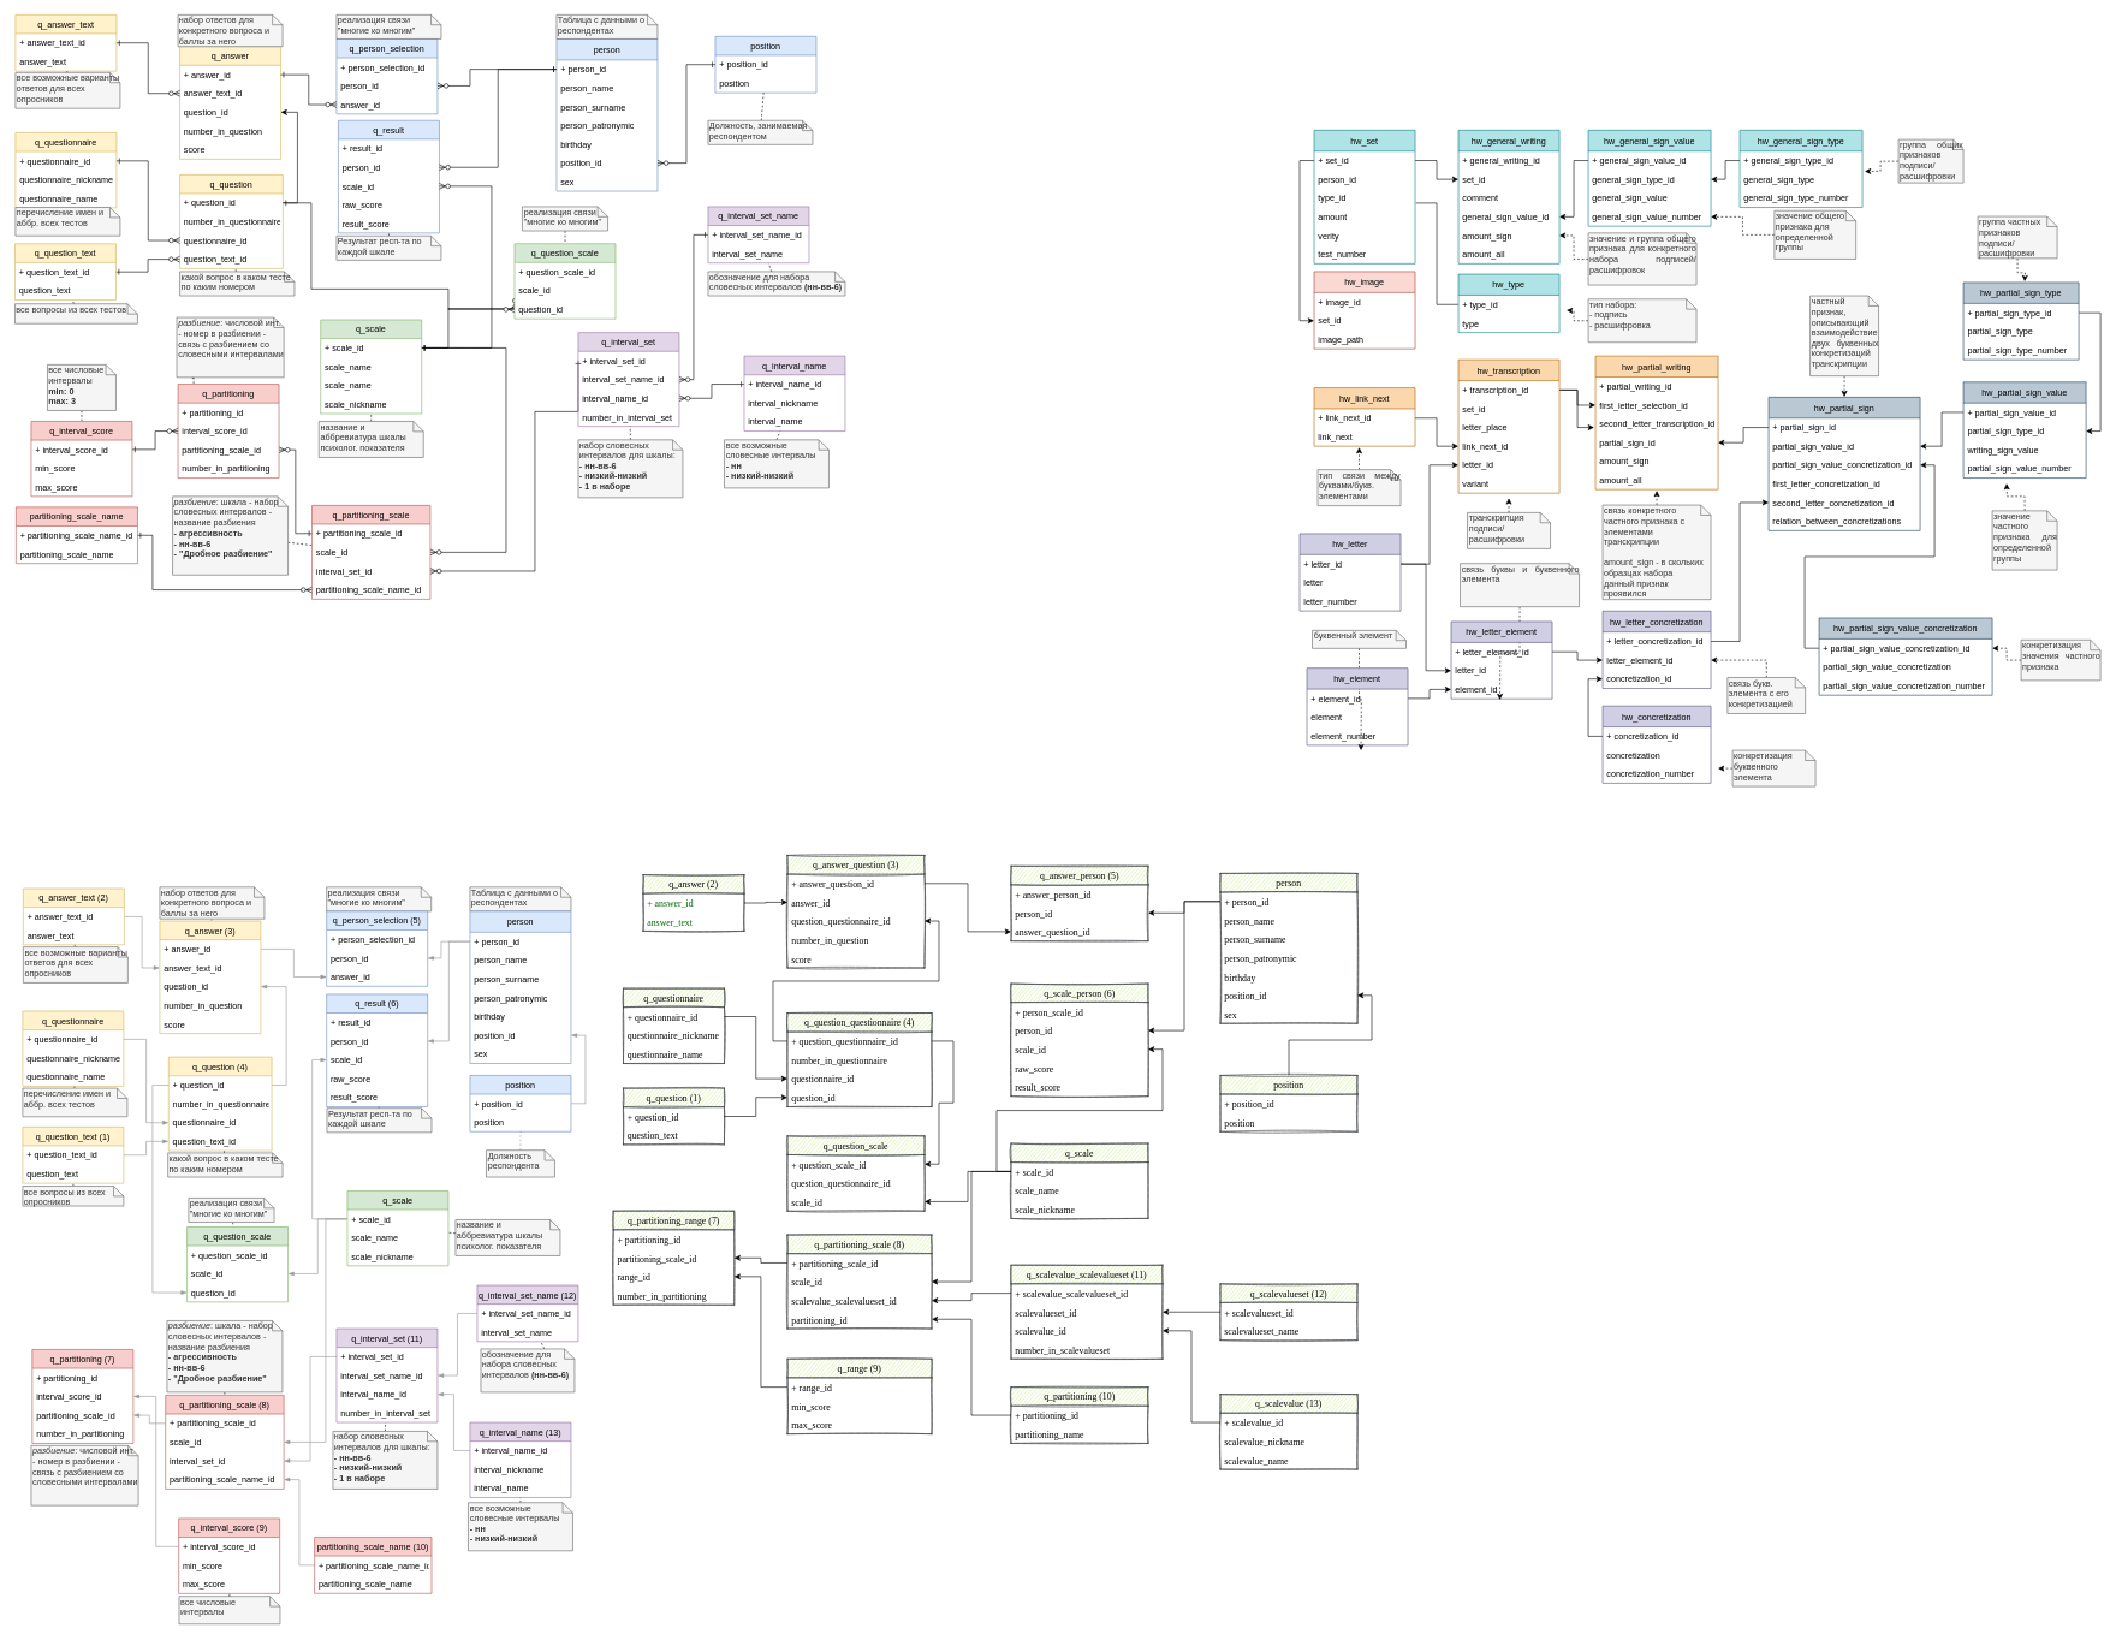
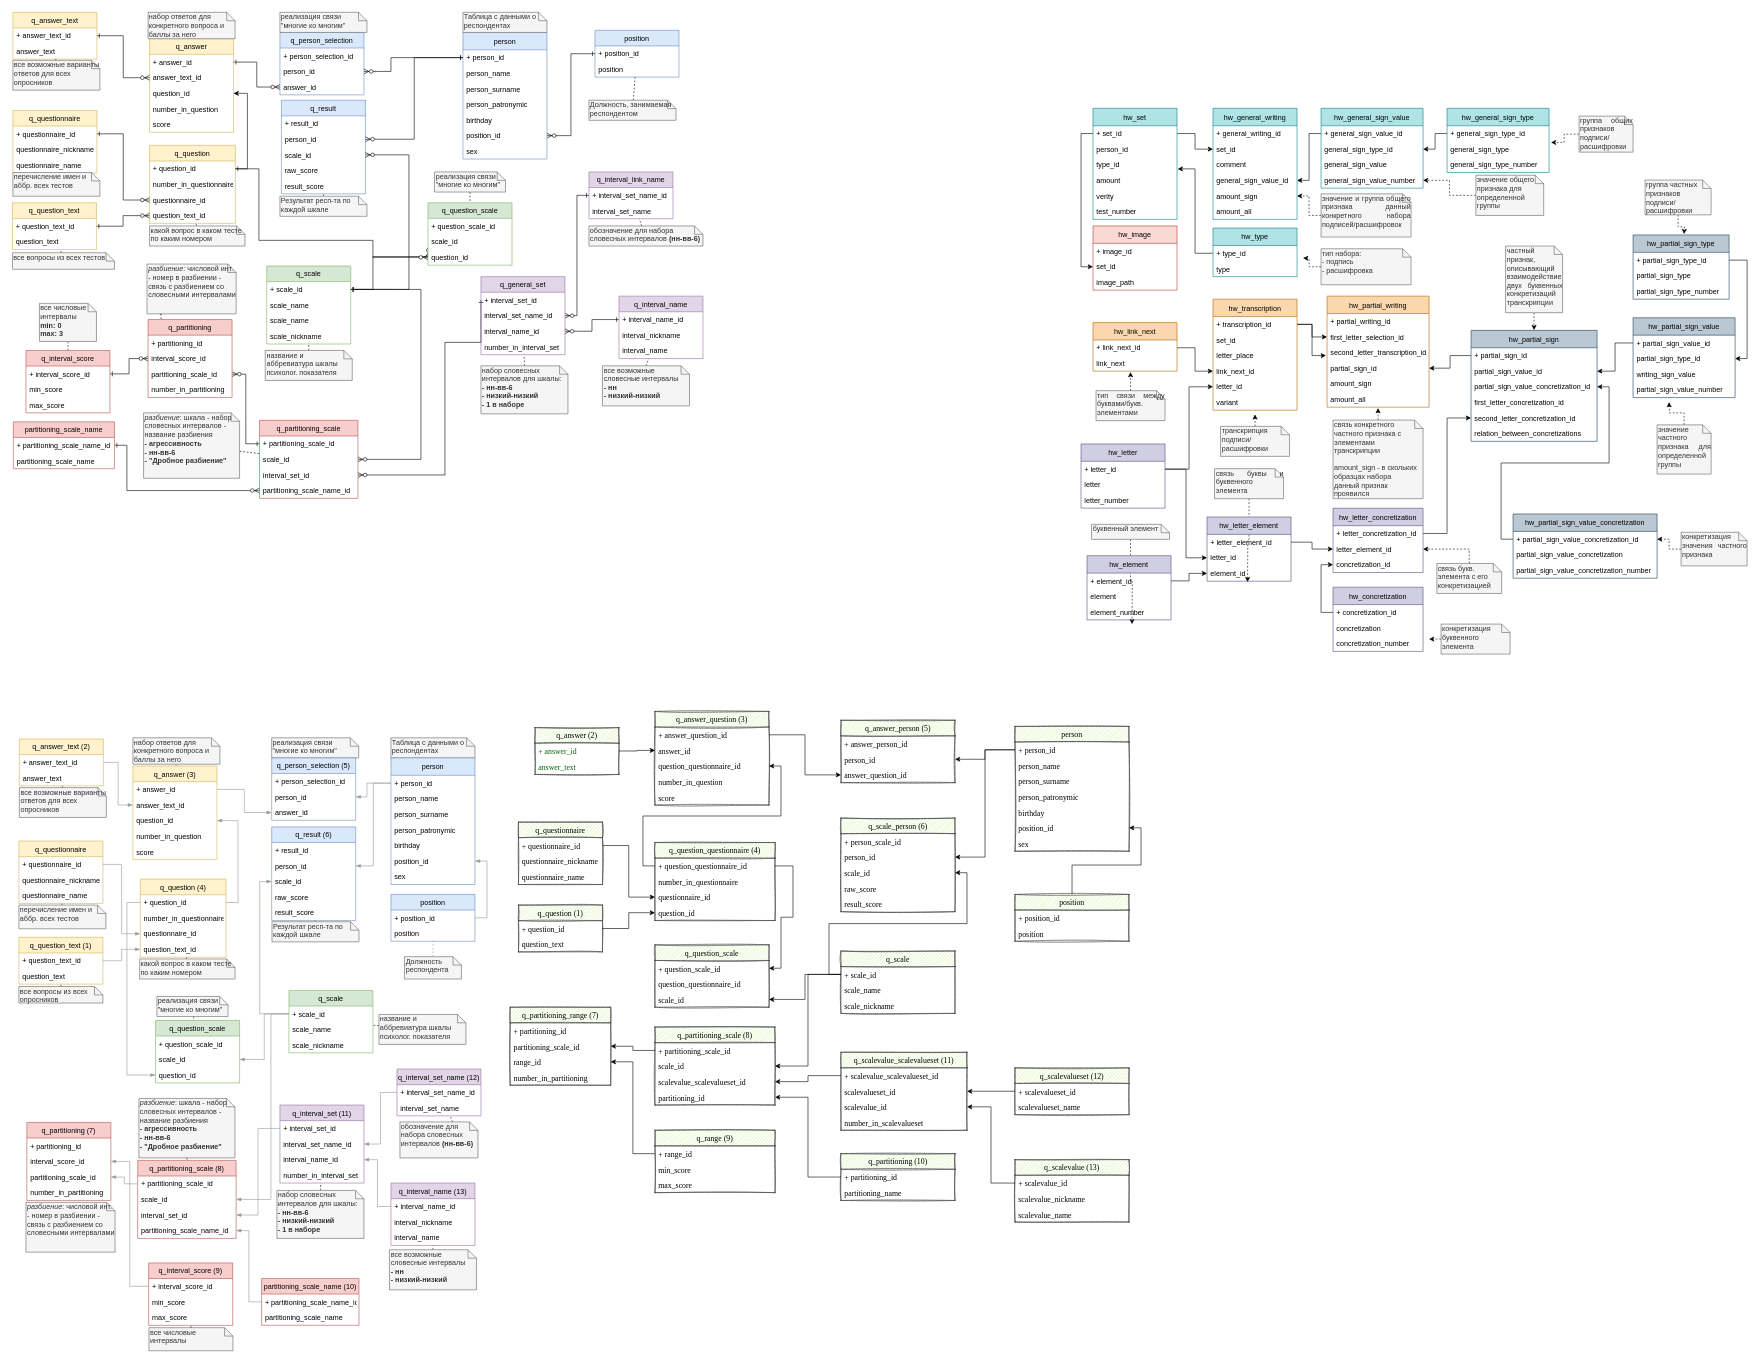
- <mxCell id="3" style="edgeStyle=orthogonalEdgeStyle;rounded=0;orthogonalLoop=1;jettySize=auto;html=1;entryX=1.008;entryY=0.765;entryDx=0;entryDy=0;entryPerimeter=0;endArrow=none;" parent="1" source="152" target="143" edge="1"><mxGeometry relative="1" as="geometry" /></mxCell>
+ <mxCell id="3" style="edgeStyle=orthogonalEdgeStyle;rounded=0;orthogonalLoop=1;jettySize=auto;html=1;entryX=1.008;entryY=0.765;entryDx=0;entryDy=0;entryPerimeter=0;" parent="1" source="152" target="143" edge="1"><mxGeometry relative="1" as="geometry" /></mxCell>
- <mxCell id="243" value="q_interval_set_name" style="swimlane;fontStyle=0;childLayout=stackLayout;horizontal=1;startSize=26;fillColor=#e1d5e7;horizontalStack=0;resizeParent=1;resizeParentMax=0;resizeLast=0;collapsible=1;marginBottom=0;strokeColor=#9673a6;" parent="1" vertex="1"><mxGeometry x="981" y="286" width="140" height="78" as="geometry" /></mxCell>
+ <mxCell id="243" value="q_interval_link_name" style="swimlane;fontStyle=0;childLayout=stackLayout;horizontal=1;startSize=26;fillColor=#e1d5e7;horizontalStack=0;resizeParent=1;resizeParentMax=0;resizeLast=0;collapsible=1;marginBottom=0;strokeColor=#9673a6;" parent="1" vertex="1"><mxGeometry x="981" y="286" width="140" height="78" as="geometry" /></mxCell>
- <mxCell id="57" value="&lt;div style=&quot;text-align: justify&quot;&gt;значение и группа общего признака для конкретного набора подписей/расшифровок&lt;/div&gt;" style="shape=note;whiteSpace=wrap;html=1;size=14;verticalAlign=top;align=left;spacingTop=-6;fillColor=#f5f5f5;strokeColor=#666666;fontColor=#333333;" parent="1" vertex="1"><mxGeometry x="2201" y="322.5" width="150" height="72" as="geometry" /></mxCell>
+ <mxCell id="57" value="&lt;div style=&quot;text-align: justify&quot;&gt;значение и группа общего признака данный конкретного набора подписей/расшифровок&lt;/div&gt;" style="shape=note;whiteSpace=wrap;html=1;size=14;verticalAlign=top;align=left;spacingTop=-6;fillColor=#f5f5f5;strokeColor=#666666;fontColor=#333333;" parent="1" vertex="1"><mxGeometry x="2201" y="322.5" width="150" height="72" as="geometry" /></mxCell>
- <mxCell id="260" value="q_interval_set" style="swimlane;fontStyle=0;childLayout=stackLayout;horizontal=1;startSize=26;fillColor=#e1d5e7;horizontalStack=0;resizeParent=1;resizeParentMax=0;resizeLast=0;collapsible=1;marginBottom=0;strokeColor=#9673a6;" parent="1" vertex="1"><mxGeometry x="801" y="460.5" width="140" height="130" as="geometry" /></mxCell>
+ <mxCell id="260" value="q_general_set" style="swimlane;fontStyle=0;childLayout=stackLayout;horizontal=1;startSize=26;fillColor=#e1d5e7;horizontalStack=0;resizeParent=1;resizeParentMax=0;resizeLast=0;collapsible=1;marginBottom=0;strokeColor=#9673a6;" parent="1" vertex="1"><mxGeometry x="801" y="460.5" width="140" height="130" as="geometry" /></mxCell>
- <mxCell id="67" value="&lt;div style=&quot;text-align: justify&quot;&gt;связь буквы и буквенного элемента&lt;/div&gt;" style="shape=note;whiteSpace=wrap;html=1;size=14;verticalAlign=top;align=left;spacingTop=-6;fillColor=#f5f5f5;strokeColor=#666666;fontColor=#333333;" parent="1" vertex="1"><mxGeometry x="2023.5" y="780.5" width="165" height="60" as="geometry" /></mxCell>
+ <mxCell id="67" value="&lt;div style=&quot;text-align: justify&quot;&gt;связь буквы и буквенного элемента&lt;/div&gt;" style="shape=note;whiteSpace=wrap;html=1;size=14;verticalAlign=top;align=left;spacingTop=-6;fillColor=#f5f5f5;strokeColor=#666666;fontColor=#333333;" parent="1" vertex="1"><mxGeometry x="2023.5" y="780.5" width="115" height="50" as="geometry" /></mxCell>
